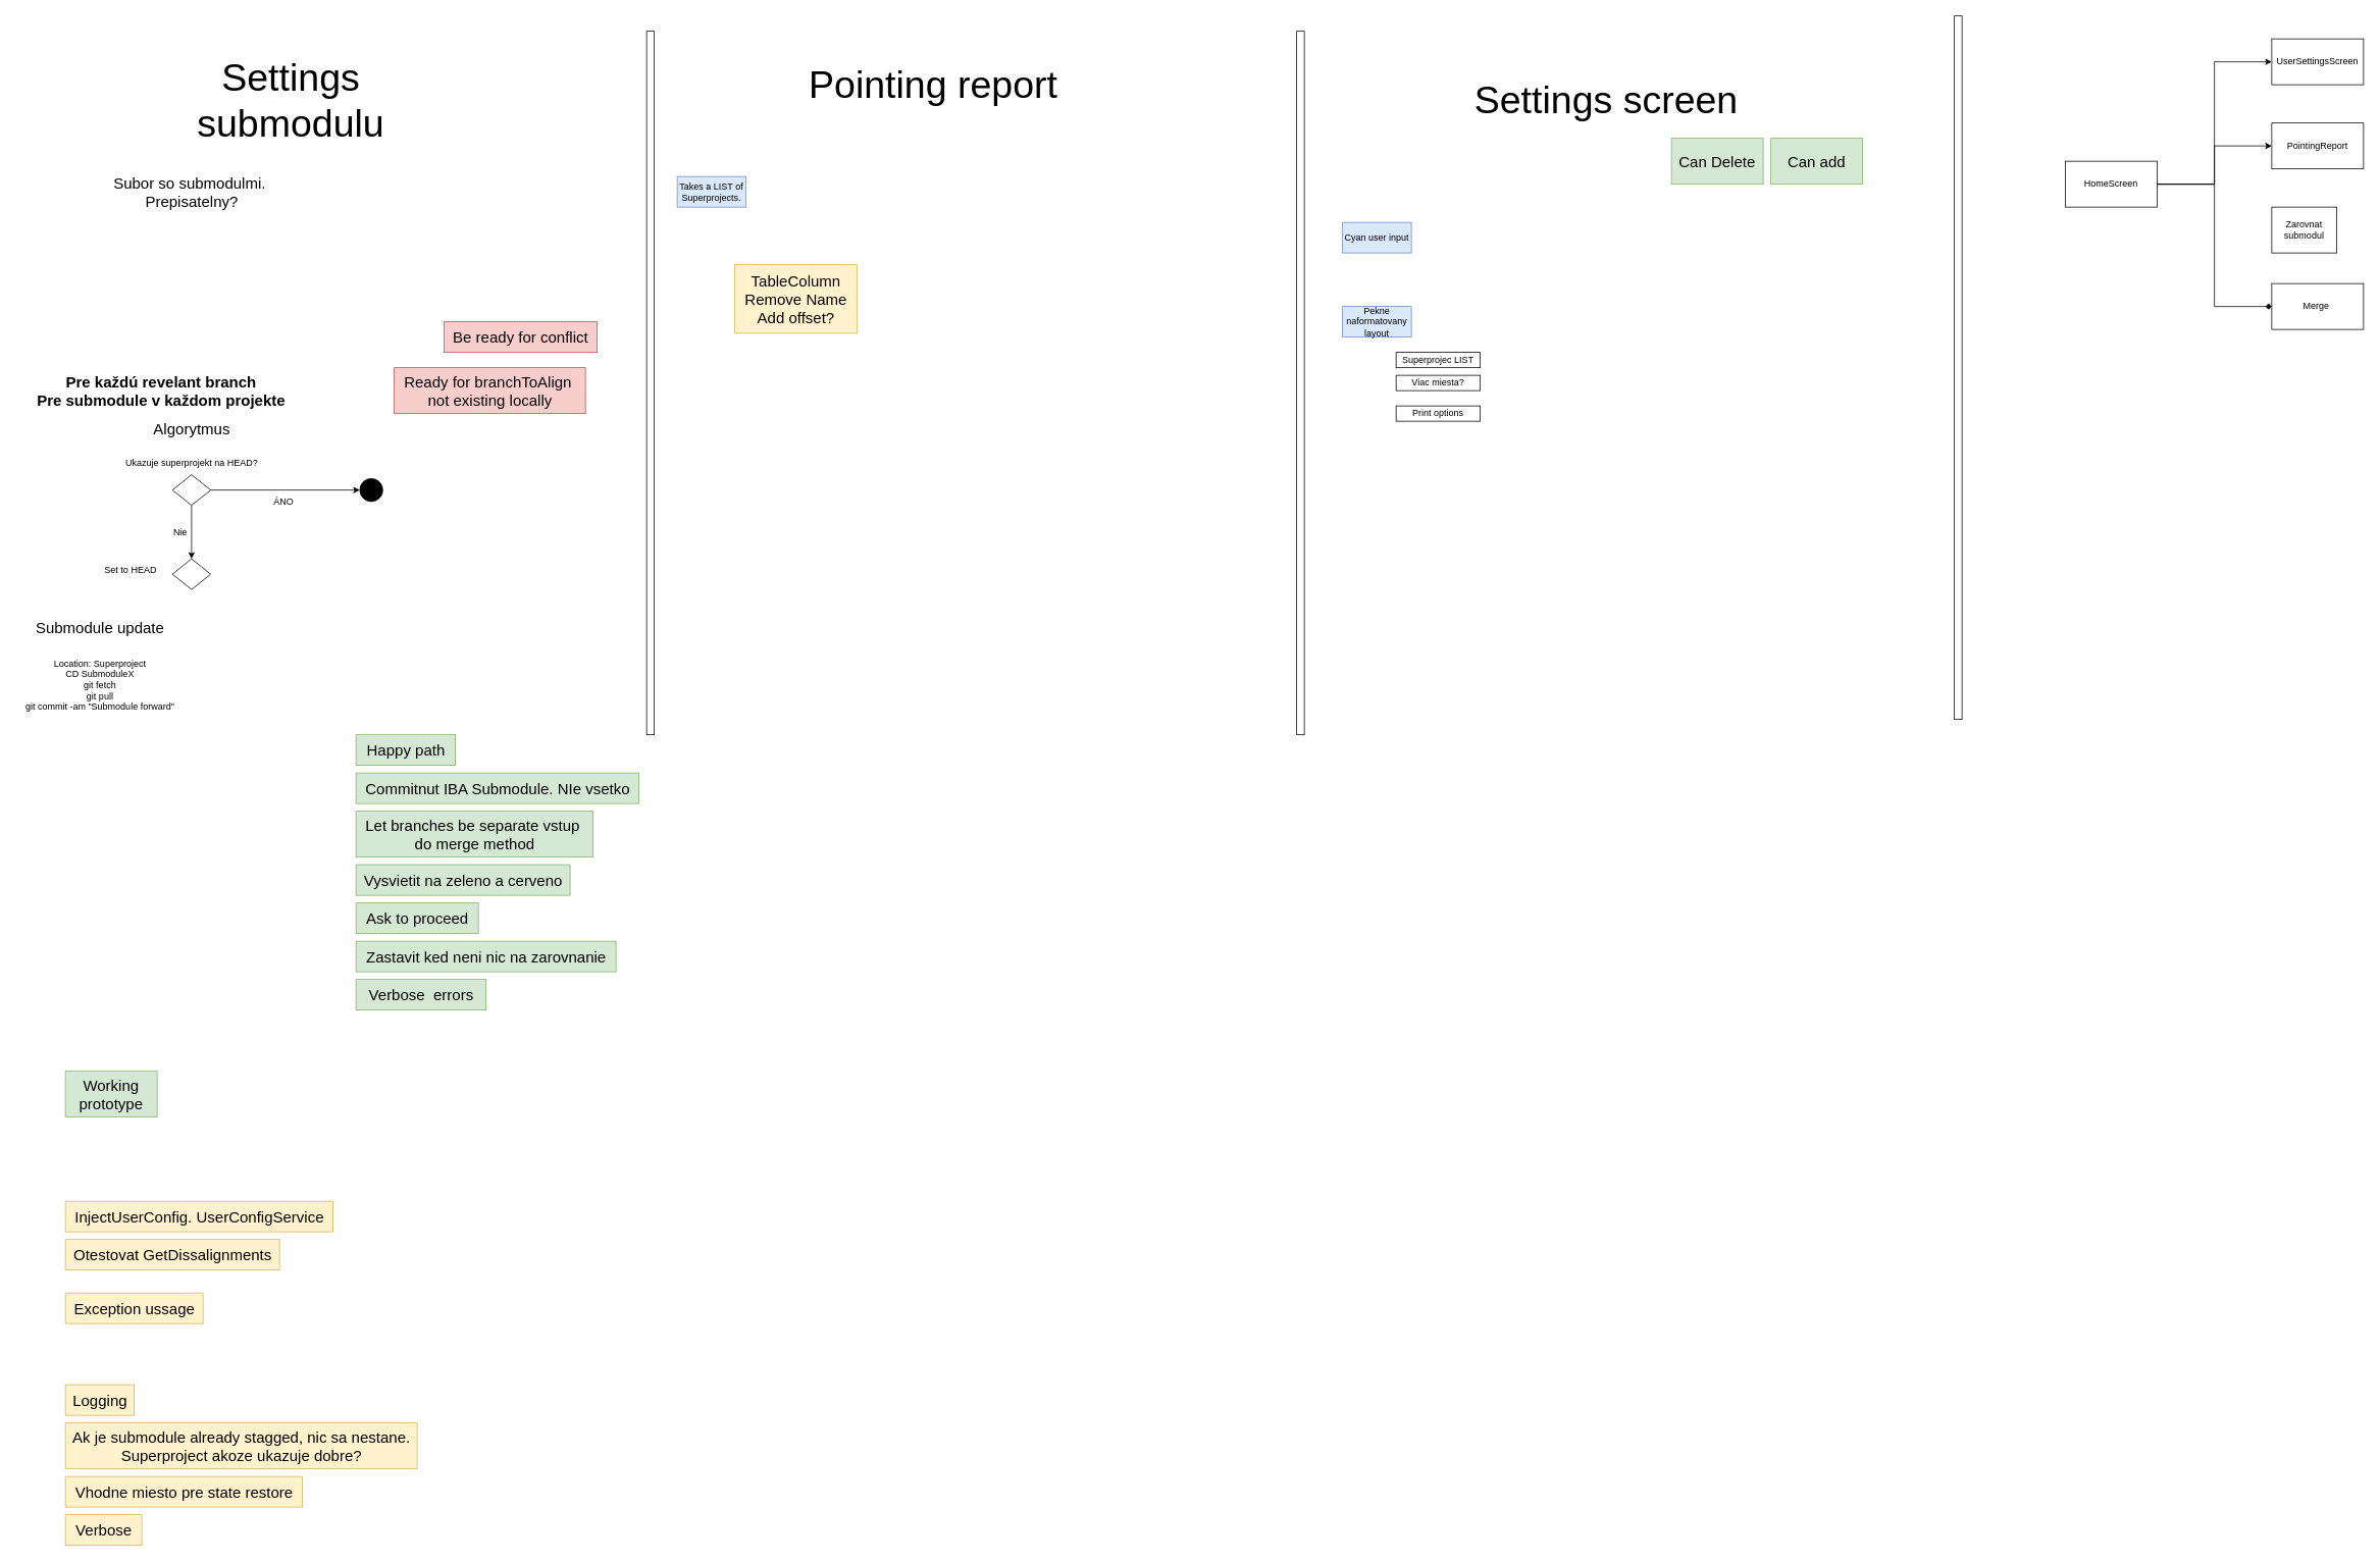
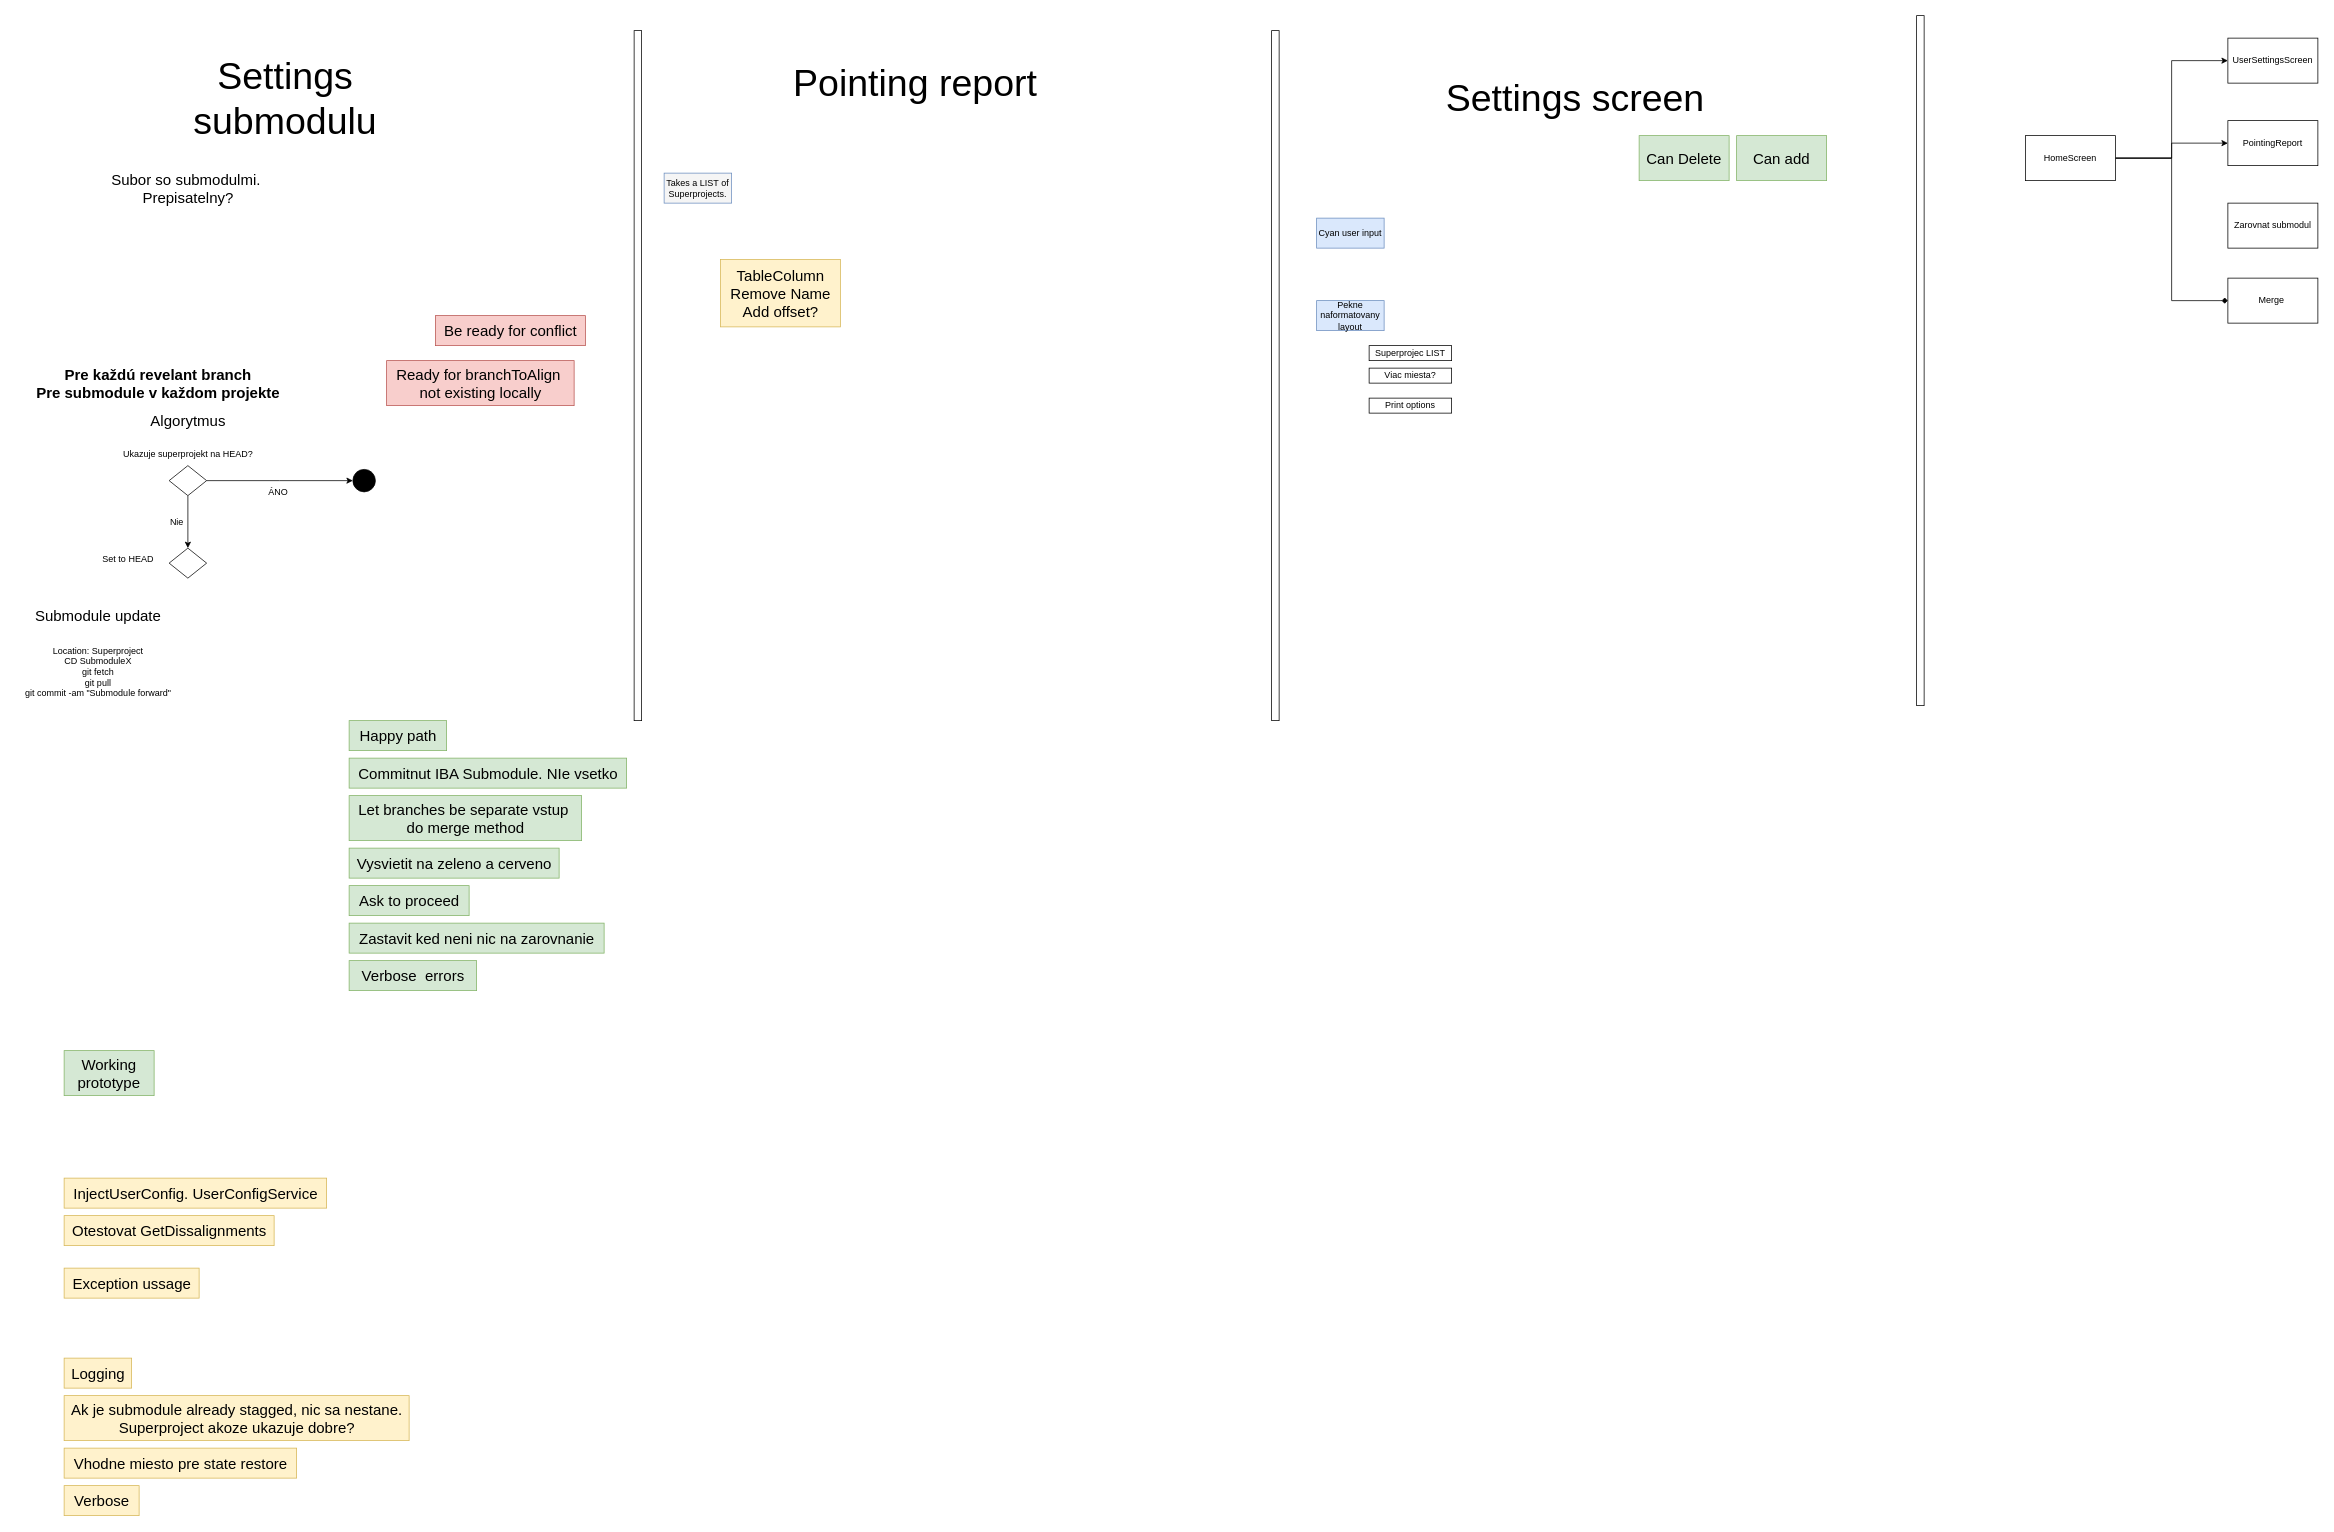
- <mxCell id="5" value="HomeScreen" style="whiteSpace=wrap;html=1;" parent="1" vertex="1"><mxGeometry x="2700" y="210" width="120" height="60" as="geometry" /></mxCell>
+ <mxCell id="5" value="HomeScreen" style="whiteSpace=wrap;html=1;" parent="1" vertex="1"><mxGeometry x="2700" y="180" width="120" height="60" as="geometry" /></mxCell>
- <mxCell id="16" value="Takes a LIST of Superprojects." style="whiteSpace=wrap;html=1;fillColor=#dae8fc;strokeColor=#6c8ebf;" parent="1" vertex="1"><mxGeometry x="885" y="230" width="90" height="40" as="geometry" /></mxCell>
+ <mxCell id="16" value="Takes a LIST of Superprojects." style="whiteSpace=wrap;html=1;fillColor=#f5f5f5;strokeColor=#6c8ebf;" parent="1" vertex="1"><mxGeometry x="885" y="230" width="90" height="40" as="geometry" /></mxCell>
- <mxCell id="8" value="Zarovnat submodul" style="whiteSpace=wrap;html=1;" parent="1" vertex="1"><mxGeometry x="2970" y="270" width="85" height="60" as="geometry" /></mxCell>
+ <mxCell id="8" value="Zarovnat submodul" style="whiteSpace=wrap;html=1;" parent="1" vertex="1"><mxGeometry x="2970" y="270" width="120" height="60" as="geometry" /></mxCell>
